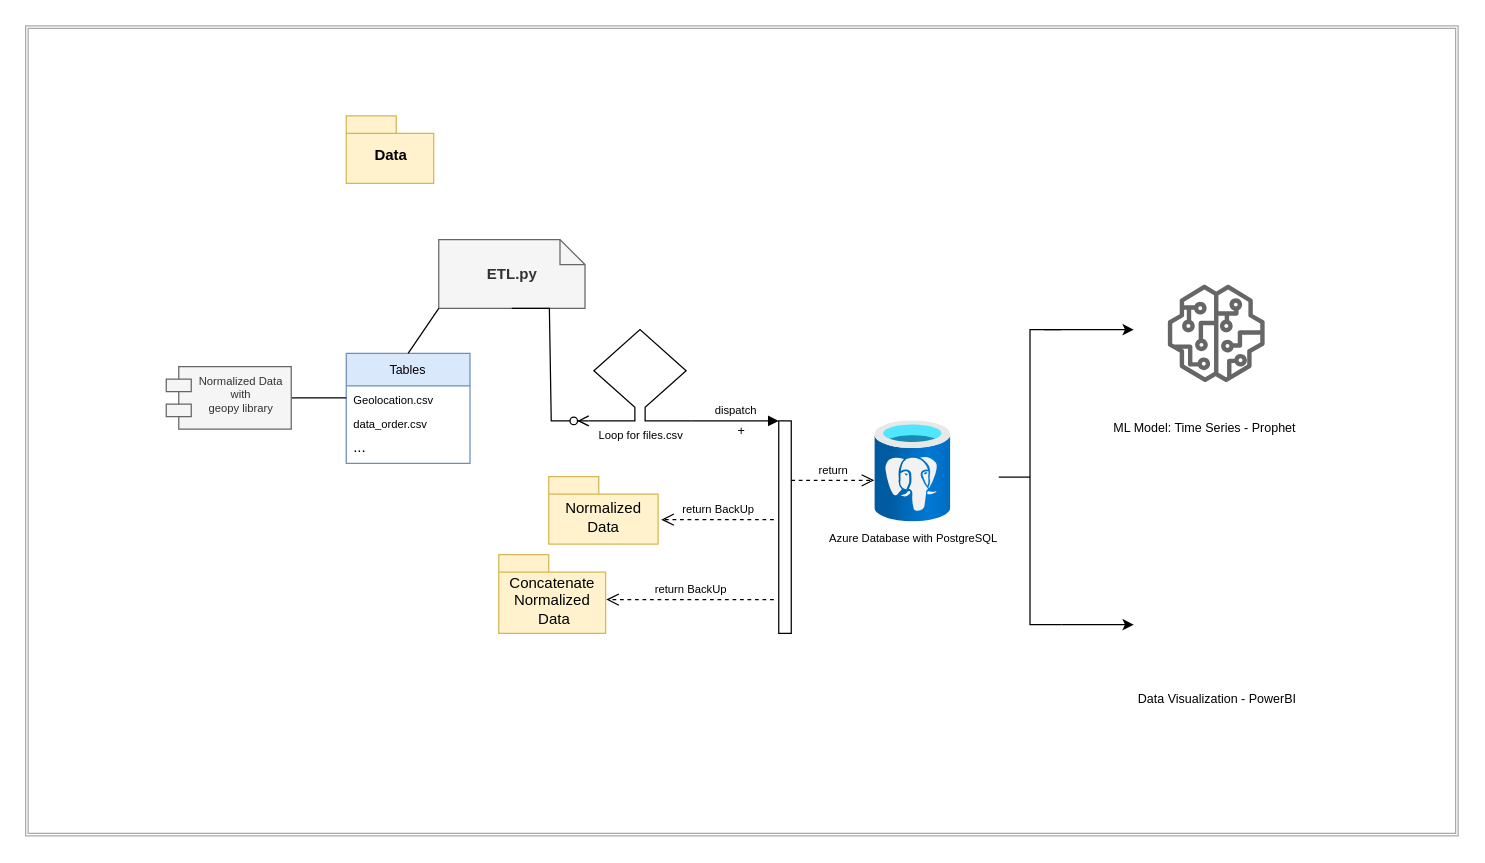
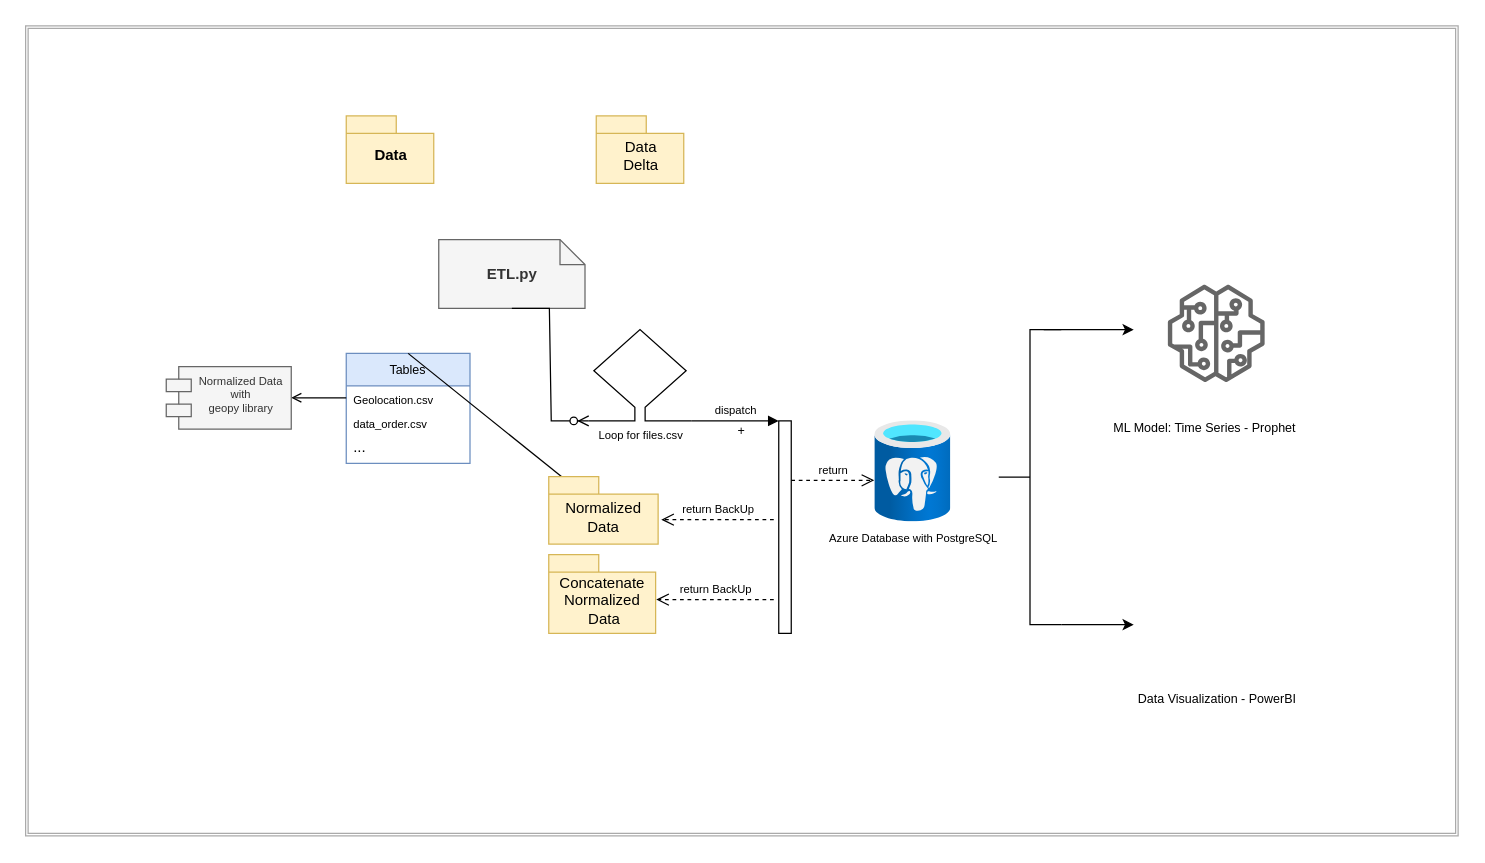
+ <mxCell id="5" value="&lt;span style=&quot;font-weight: normal;&quot;&gt;Data&lt;br&gt;Delta&lt;/span&gt;" style="shape=folder;fontStyle=1;spacingTop=10;tabWidth=40;tabHeight=14;tabPosition=left;html=1;fillColor=#fff2cc;strokeColor=#d6b656;" vertex="1" parent="1"><mxGeometry x="476.5" y="92" width="70" height="54" as="geometry" /></mxCell>
- <mxCell id="10" value="" style="endArrow=none;html=1;rounded=0;fontSize=9;exitX=0.5;exitY=0;exitDx=0;exitDy=0;entryX=0;entryY=1;entryDx=0;entryDy=0;entryPerimeter=0;" edge="1" source="6" target="4" parent="1"><mxGeometry width="50" height="50" relative="1" as="geometry"><mxPoint x="573.5" y="313" as="sourcePoint" /><mxPoint x="393.5" y="263" as="targetPoint" /></mxGeometry></mxCell>
+ <mxCell id="10" value="" style="endArrow=none;html=1;rounded=0;fontSize=9;exitX=0.5;exitY=0;exitDx=0;exitDy=0;" edge="1" source="6" target="14" parent="1"><mxGeometry width="50" height="50" relative="1" as="geometry"><mxPoint x="573.5" y="313" as="sourcePoint" /><mxPoint x="393.5" y="263" as="targetPoint" /></mxGeometry></mxCell>
- <mxCell id="11" value="" style="endArrow=none;html=1;rounded=0;fontSize=9;entryX=1;entryY=0.5;entryDx=0;entryDy=0;" edge="1" source="7" target="23" parent="1"><mxGeometry width="50" height="50" relative="1" as="geometry"><mxPoint x="573.5" y="313" as="sourcePoint" /><mxPoint x="141.5" y="317.5" as="targetPoint" /></mxGeometry></mxCell>
+ <mxCell id="11" value="" style="endArrow=open;html=1;rounded=0;fontSize=9;entryX=1;entryY=0.5;entryDx=0;entryDy=0;" edge="1" source="7" target="23" parent="1"><mxGeometry width="50" height="50" relative="1" as="geometry"><mxPoint x="573.5" y="313" as="sourcePoint" /><mxPoint x="141.5" y="317.5" as="targetPoint" /></mxGeometry></mxCell>
- <mxCell id="18" value="&lt;span style=&quot;font-weight: normal;&quot;&gt;Concatenate&lt;br&gt;Normalized&lt;br&gt;&amp;nbsp;Data&lt;/span&gt;" style="shape=folder;fontStyle=1;spacingTop=10;tabWidth=40;tabHeight=14;tabPosition=left;html=1;fillColor=#fff2cc;strokeColor=#d6b656;" vertex="1" parent="1"><mxGeometry x="398.5" y="443" width="85.5" height="63" as="geometry" /></mxCell>
+ <mxCell id="18" value="&lt;span style=&quot;font-weight: normal;&quot;&gt;Concatenate&lt;br&gt;Normalized&lt;br&gt;&amp;nbsp;Data&lt;/span&gt;" style="shape=folder;fontStyle=1;spacingTop=10;tabWidth=40;tabHeight=14;tabPosition=left;html=1;fillColor=#fff2cc;strokeColor=#d6b656;" vertex="1" parent="1"><mxGeometry x="438.5" y="443" width="85.5" height="63" as="geometry" /></mxCell>
